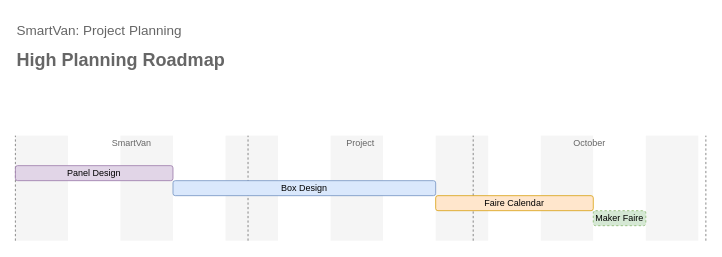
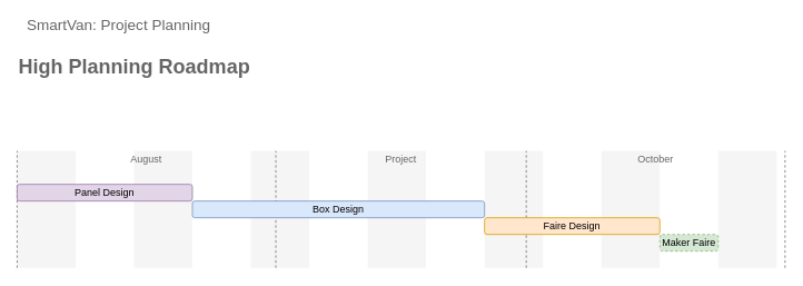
- <mxCell id="22" value="SmartVan: Project Planning" style="text;html=1;strokeColor=none;fillColor=none;align=left;verticalAlign=middle;whiteSpace=wrap;rounded=0;fontColor=#666666;fontSize=18;" parent="1" vertex="1"><mxGeometry x="20" y="20" width="760" height="40" as="geometry" /></mxCell>
+ <mxCell id="22" value="SmartVan: Project Planning" style="text;html=1;strokeColor=none;fillColor=none;align=left;verticalAlign=middle;whiteSpace=wrap;rounded=0;fontColor=#666666;fontSize=18;" parent="1" vertex="1"><mxGeometry x="30" y="10" width="760" height="40" as="geometry" /></mxCell>
- <mxCell id="19" value="SmartVan" style="text;html=1;strokeColor=none;fillColor=none;align=center;verticalAlign=middle;whiteSpace=wrap;rounded=0;fontColor=#666666;" parent="1" vertex="1"><mxGeometry x="20" y="180" width="310" height="20" as="geometry" /></mxCell>
+ <mxCell id="19" value="August" style="text;html=1;strokeColor=none;fillColor=none;align=center;verticalAlign=middle;whiteSpace=wrap;rounded=0;fontColor=#666666;" parent="1" vertex="1"><mxGeometry x="20" y="180" width="310" height="20" as="geometry" /></mxCell>
- <mxCell id="27" value="Faire Calendar" style="rounded=1;whiteSpace=wrap;html=1;fillColor=#ffe6cc;strokeColor=#d79b00;" parent="24" vertex="1"><mxGeometry x="580" y="260" width="210" height="20" as="geometry" /></mxCell>
+ <mxCell id="27" value="Faire Design" style="rounded=1;whiteSpace=wrap;html=1;fillColor=#ffe6cc;strokeColor=#d79b00;" parent="24" vertex="1"><mxGeometry x="580" y="260" width="210" height="20" as="geometry" /></mxCell>
